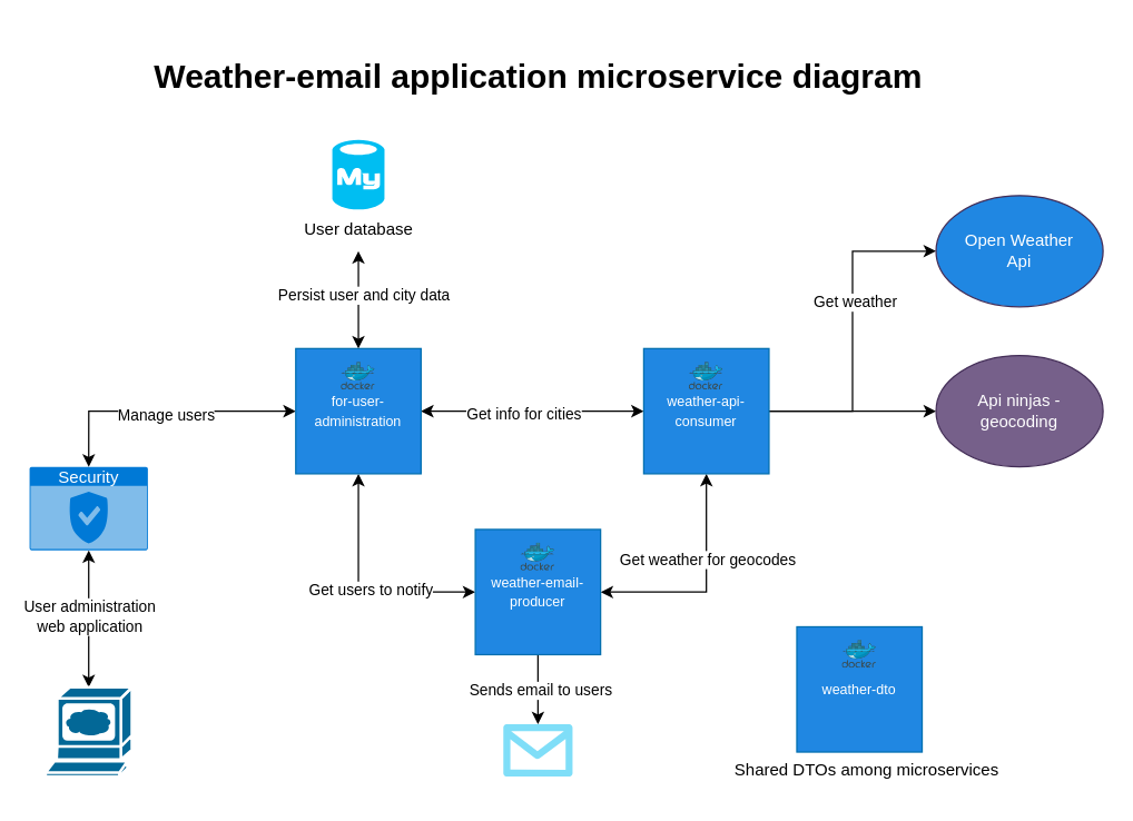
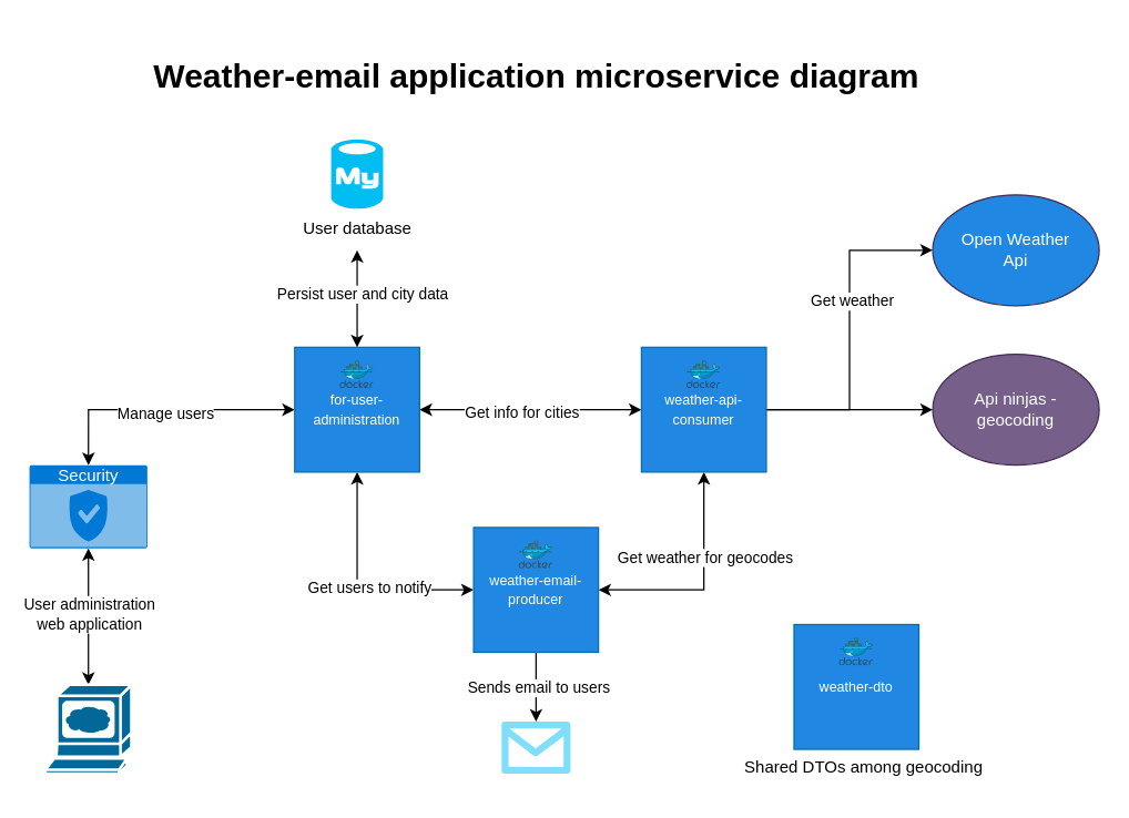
- <mxCell id="34" value="Shared DTOs among microservices" style="text;html=1;align=center;verticalAlign=middle;resizable=0;points=[];autosize=1;strokeColor=none;fillColor=none;" vertex="1" parent="1"><mxGeometry x="517" y="538" width="210" height="30" as="geometry" /></mxCell>
+ <mxCell id="34" value="Shared DTOs among geocoding" style="text;html=1;align=center;verticalAlign=middle;resizable=0;points=[];autosize=1;strokeColor=none;fillColor=none;" vertex="1" parent="1"><mxGeometry x="517" y="538" width="210" height="30" as="geometry" /></mxCell>
